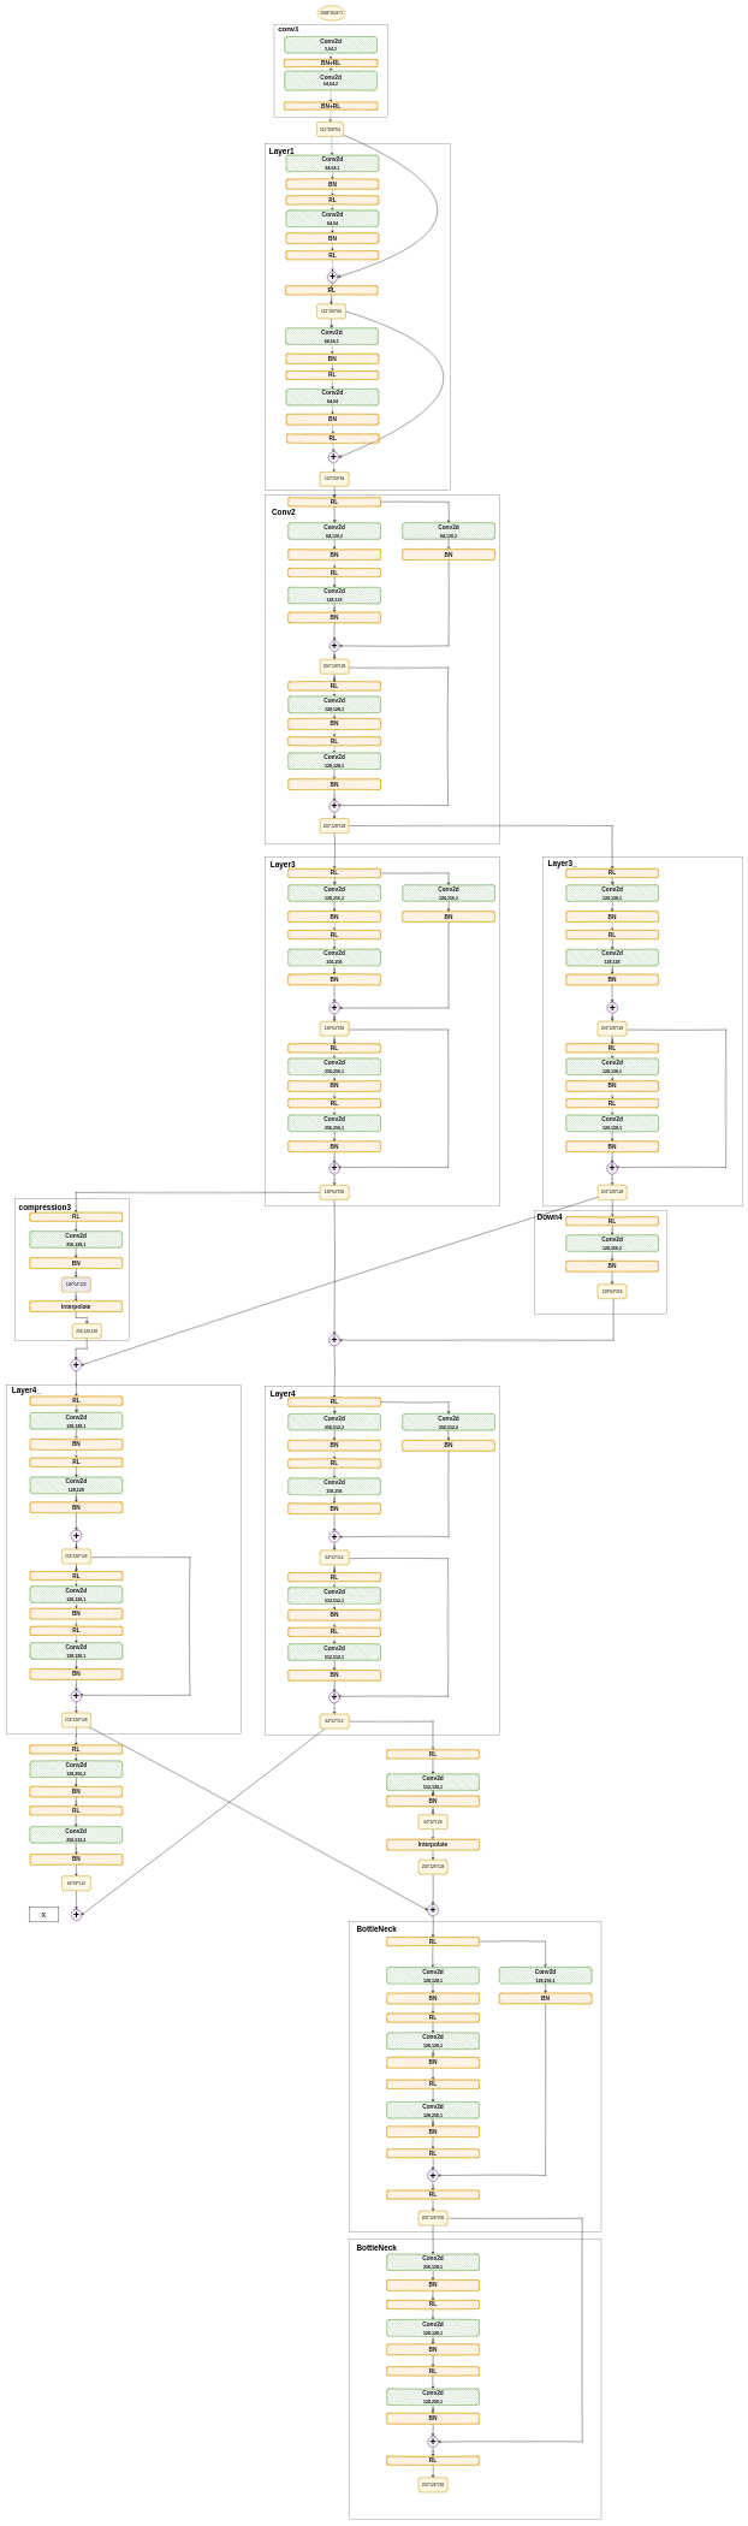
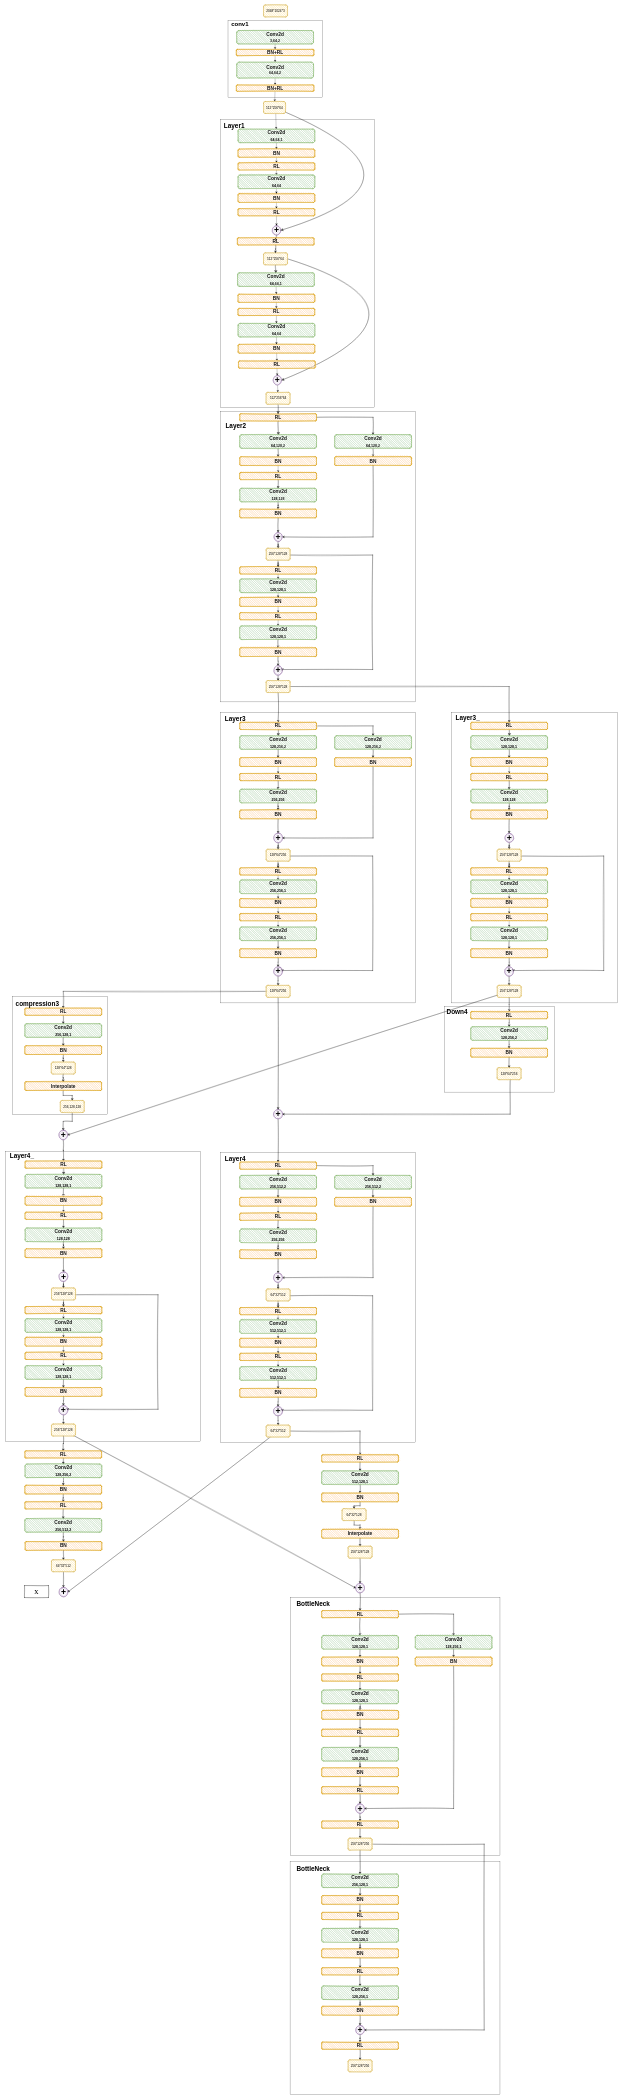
- <mxCell id="23" value="&lt;span style=&quot;font-size: 16px;&quot;&gt;2048*1024*3&lt;/span&gt;" style="ellipse;whiteSpace=wrap;html=1;strokeWidth=2;fillWeight=4;hachureGap=8;hachureAngle=45;sketch=1;fillColor=#fff2cc;strokeColor=#d6b656;" parent="1" vertex="1"><mxGeometry x="1318" y="20" width="120" height="60" as="geometry" /></mxCell>
+ <mxCell id="23" value="&lt;span style=&quot;font-size: 16px;&quot;&gt;2048*1024*3&lt;/span&gt;" style="rounded=1;whiteSpace=wrap;html=1;strokeWidth=2;fillWeight=4;hachureGap=8;hachureAngle=45;sketch=1;fillColor=#fff2cc;strokeColor=#d6b656;" parent="1" vertex="1"><mxGeometry x="1318" y="20" width="120" height="60" as="geometry" /></mxCell>
- <mxCell id="27" value="&lt;h1 style=&quot;line-height: 60%;&quot;&gt;&lt;font color=&quot;#1a1a1a&quot;&gt;Conv2d&lt;/font&gt;&lt;/h1&gt;&lt;h2 style=&quot;line-height: 60%;&quot;&gt;&lt;font color=&quot;#1a1a1a&quot;&gt;64,64,2&lt;/font&gt;&lt;/h2&gt;" style="rounded=1;whiteSpace=wrap;html=1;strokeWidth=2;fillWeight=4;hachureGap=8;hachureAngle=45;sketch=1;fillColor=#d5e8d4;strokeColor=#82b366;" parent="1" vertex="1"><mxGeometry x="1184" y="291" width="384" height="80" as="geometry" /></mxCell>
+ <mxCell id="27" value="&lt;h1 style=&quot;line-height: 60%;&quot;&gt;&lt;font color=&quot;#1a1a1a&quot;&gt;Conv2d&lt;/font&gt;&lt;/h1&gt;&lt;h2 style=&quot;line-height: 60%;&quot;&gt;&lt;font color=&quot;#1a1a1a&quot;&gt;64,64,2&lt;/font&gt;&lt;/h2&gt;" style="rounded=1;whiteSpace=wrap;html=1;strokeWidth=2;fillWeight=4;hachureGap=8;hachureAngle=45;sketch=1;fillColor=#d5e8d4;strokeColor=#82b366;" parent="1" vertex="1"><mxGeometry x="1184" y="306" width="384" height="80" as="geometry" /></mxCell>
- <mxCell id="46" value="&lt;h1&gt;Conv2&lt;/h1&gt;" style="text;html=1;align=center;verticalAlign=middle;whiteSpace=wrap;rounded=0;fontSize=16;" parent="1" vertex="1"><mxGeometry x="1090" y="2111" width="179" height="32" as="geometry" /></mxCell>
+ <mxCell id="46" value="&lt;h1&gt;Layer2&lt;/h1&gt;" style="text;html=1;align=center;verticalAlign=middle;whiteSpace=wrap;rounded=0;fontSize=16;" parent="1" vertex="1"><mxGeometry x="1090" y="2111" width="179" height="32" as="geometry" /></mxCell>
- <mxCell id="194" value="&lt;span style=&quot;font-size: 16px;&quot;&gt;128*64*128&lt;/span&gt;" style="rounded=1;whiteSpace=wrap;html=1;strokeWidth=2;fillWeight=4;hachureGap=8;hachureAngle=45;sketch=1;fillColor=#e1d5e7;strokeColor=#d6b656;" vertex="1" parent="1"><mxGeometry x="256" y="5309" width="120" height="60" as="geometry" /></mxCell>
+ <mxCell id="194" value="&lt;span style=&quot;font-size: 16px;&quot;&gt;128*64*128&lt;/span&gt;" style="rounded=1;whiteSpace=wrap;html=1;strokeWidth=2;fillWeight=4;hachureGap=8;hachureAngle=45;sketch=1;fillColor=#fff2cc;strokeColor=#d6b656;" vertex="1" parent="1"><mxGeometry x="256" y="5309" width="120" height="60" as="geometry" /></mxCell>
- <mxCell id="297" value="&lt;h1 style=&quot;line-height: 24px;&quot;&gt;&lt;font color=&quot;#1a1a1a&quot;&gt;Conv2d&lt;/font&gt;&lt;/h1&gt;&lt;h2 style=&quot;line-height: 18px;&quot;&gt;512,128,1&lt;/h2&gt;" style="rounded=1;whiteSpace=wrap;html=1;strokeWidth=2;fillWeight=4;hachureGap=8;hachureAngle=45;sketch=1;fillColor=#d5e8d4;strokeColor=#82b366;" vertex="1" parent="1"><mxGeometry x="1609" y="7374" width="384" height="68" as="geometry" /></mxCell>
+ <mxCell id="297" value="&lt;h1 style=&quot;line-height: 24px;&quot;&gt;&lt;font color=&quot;#1a1a1a&quot;&gt;Conv2d&lt;/font&gt;&lt;/h1&gt;&lt;h2 style=&quot;line-height: 18px;&quot;&gt;512,128,1&lt;/h2&gt;" style="rounded=1;whiteSpace=wrap;html=1;strokeWidth=2;fillWeight=4;hachureGap=8;hachureAngle=45;sketch=1;fillColor=#d5e8d4;strokeColor=#82b366;" vertex="1" parent="1"><mxGeometry x="1609" y="7354" width="384" height="68" as="geometry" /></mxCell>
- <mxCell id="301" value="&lt;span style=&quot;font-size: 16px;&quot;&gt;64*32*128&lt;/span&gt;" style="rounded=1;whiteSpace=wrap;html=1;strokeWidth=2;fillWeight=4;hachureGap=8;hachureAngle=45;sketch=1;fillColor=#fff2cc;strokeColor=#d6b656;" vertex="1" parent="1"><mxGeometry x="1741" y="7543" width="120" height="60" as="geometry" /></mxCell>
+ <mxCell id="301" value="&lt;span style=&quot;font-size: 16px;&quot;&gt;64*32*128&lt;/span&gt;" style="rounded=1;whiteSpace=wrap;html=1;strokeWidth=2;fillWeight=4;hachureGap=8;hachureAngle=45;sketch=1;fillColor=#fff2cc;strokeColor=#d6b656;" vertex="1" parent="1"><mxGeometry x="1711" y="7543" width="120" height="60" as="geometry" /></mxCell>
